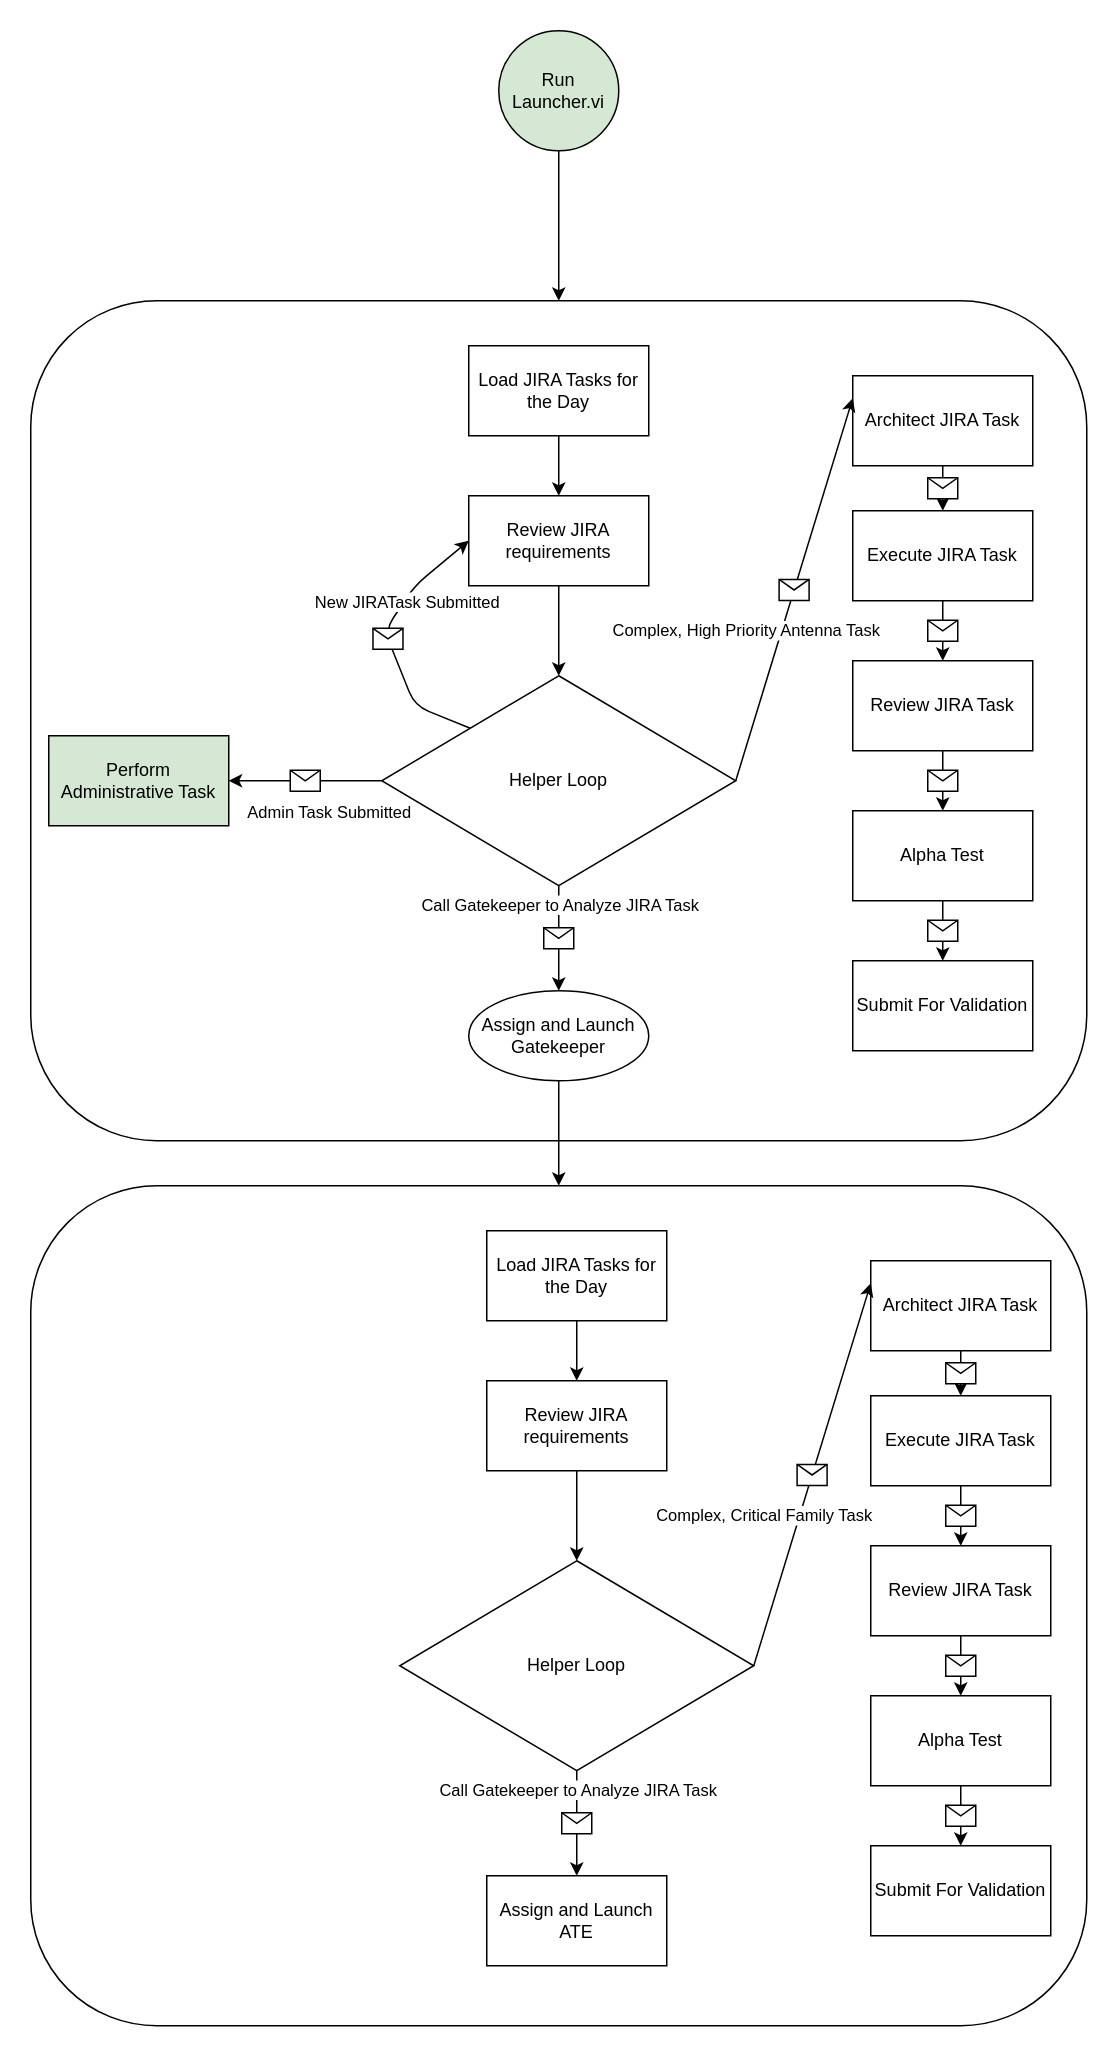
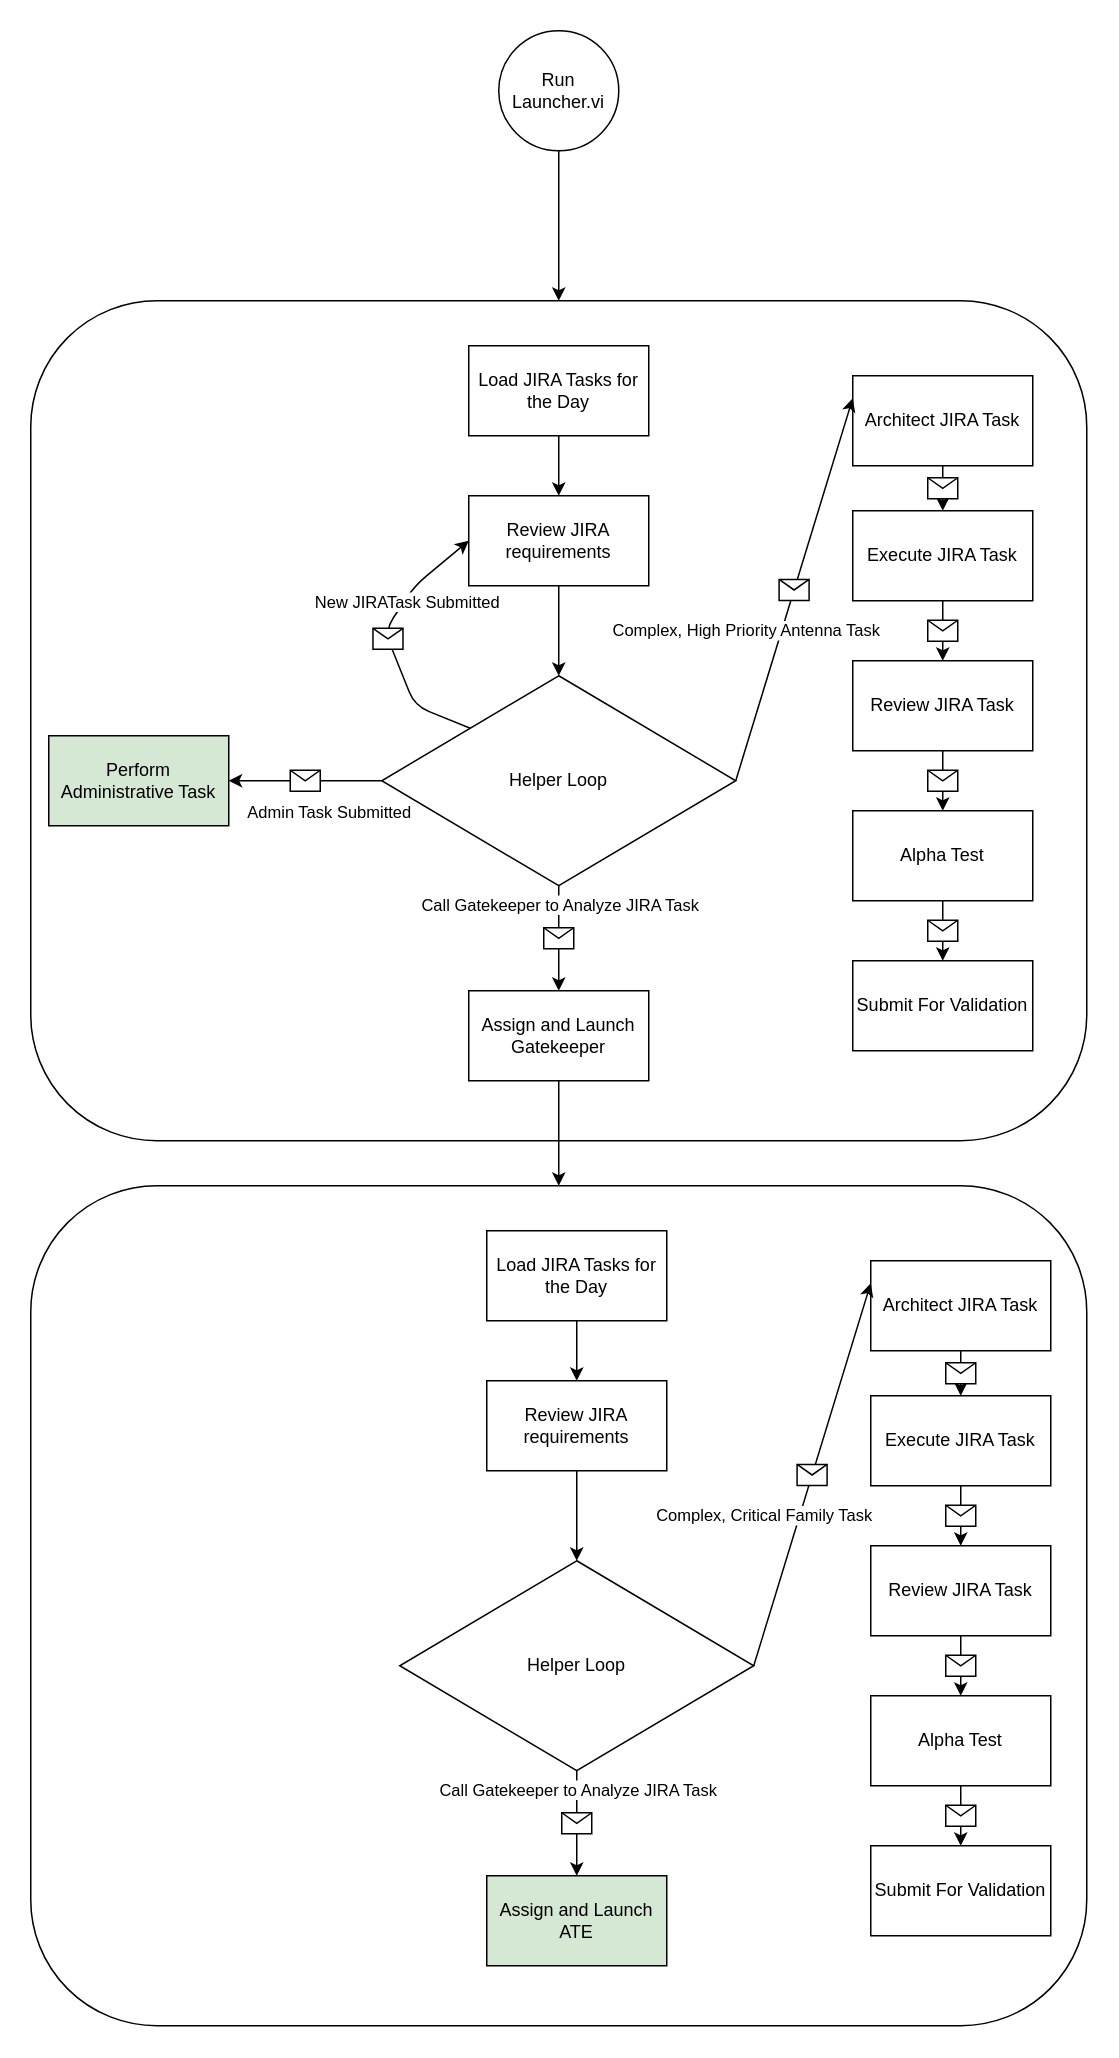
- <mxCell id="5" value="Run Launcher.vi" style="ellipse;whiteSpace=wrap;html=1;aspect=fixed;fillColor=#d5e8d4;" vertex="1" parent="1"><mxGeometry x="332" y="20" width="80" height="80" as="geometry" /></mxCell>
+ <mxCell id="5" value="Run Launcher.vi" style="ellipse;whiteSpace=wrap;html=1;aspect=fixed;" vertex="1" parent="1"><mxGeometry x="332" y="20" width="80" height="80" as="geometry" /></mxCell>
- <mxCell id="10" value="Assign and Launch Gatekeeper" style="ellipse;whiteSpace=wrap;html=1;" vertex="1" parent="1"><mxGeometry x="312" y="660" width="120" height="60" as="geometry" /></mxCell>
+ <mxCell id="10" value="Assign and Launch Gatekeeper" style="rounded=0;whiteSpace=wrap;html=1;" vertex="1" parent="1"><mxGeometry x="312" y="660" width="120" height="60" as="geometry" /></mxCell>
- <mxCell id="43" value="Assign and Launch ATE" style="rounded=0;whiteSpace=wrap;html=1;" vertex="1" parent="1"><mxGeometry x="324" y="1250" width="120" height="60" as="geometry" /></mxCell>
+ <mxCell id="43" value="Assign and Launch ATE" style="rounded=0;whiteSpace=wrap;html=1;fillColor=#d5e8d4;" vertex="1" parent="1"><mxGeometry x="324" y="1250" width="120" height="60" as="geometry" /></mxCell>
